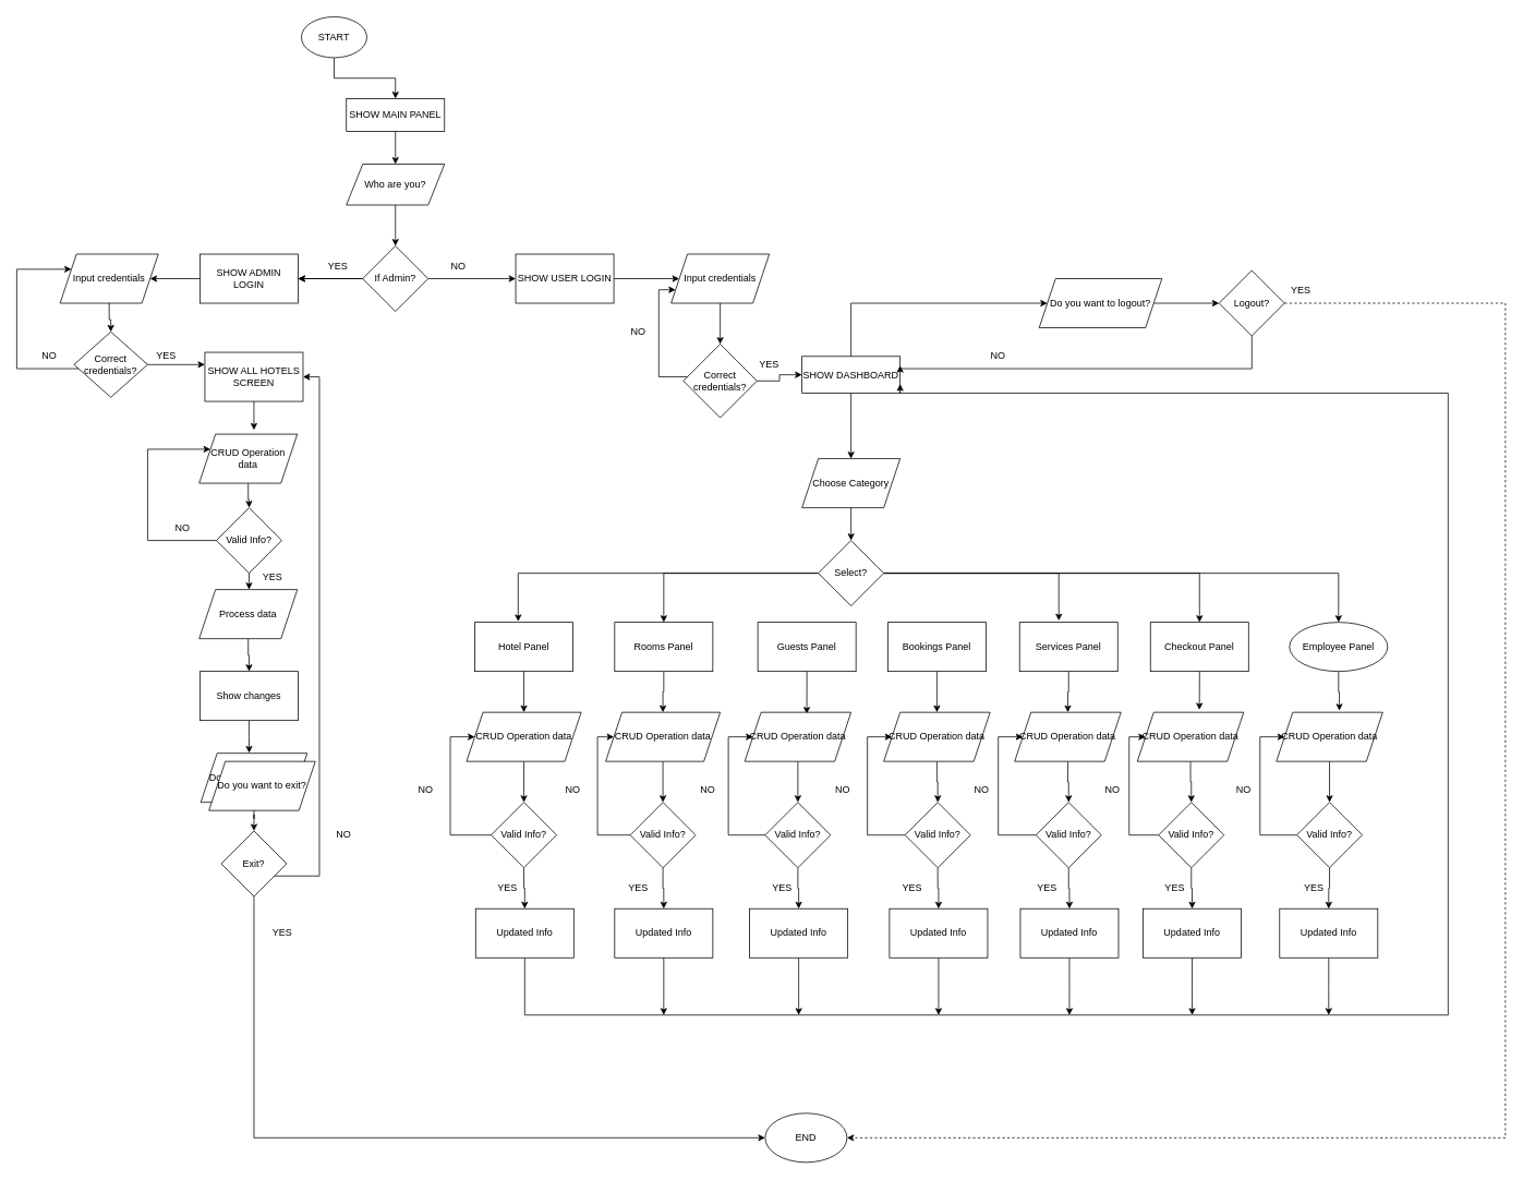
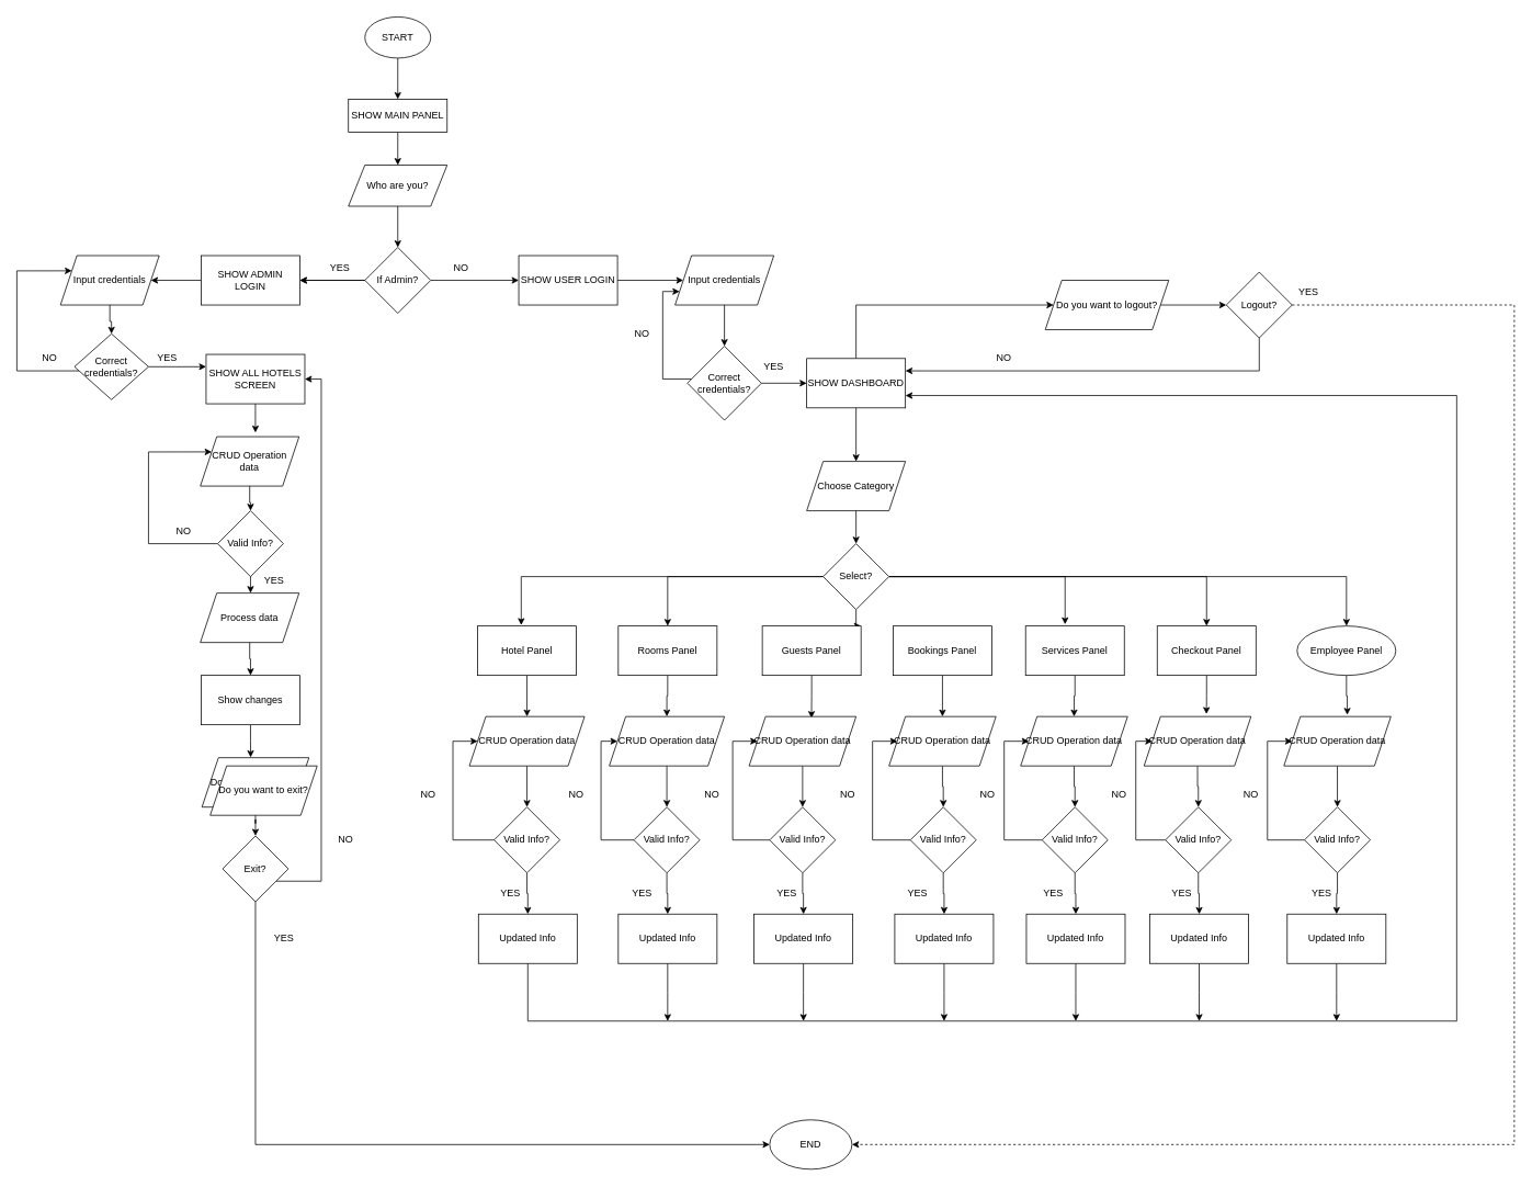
- <mxCell id="3" value="START" style="ellipse;whiteSpace=wrap;html=1;" vertex="1" parent="1"><mxGeometry x="368" y="20" width="80" height="50" as="geometry" /></mxCell>
+ <mxCell id="3" value="START" style="ellipse;whiteSpace=wrap;html=1;" vertex="1" parent="1"><mxGeometry x="443" y="20" width="80" height="50" as="geometry" /></mxCell>
- <mxCell id="37" value="SHOW DASHBOARD" style="rounded=0;whiteSpace=wrap;html=1;" vertex="1" parent="1"><mxGeometry x="980" y="435" width="120" height="45" as="geometry" /></mxCell>
+ <mxCell id="37" value="SHOW DASHBOARD" style="rounded=0;whiteSpace=wrap;html=1;" vertex="1" parent="1"><mxGeometry x="980" y="435" width="120" height="60" as="geometry" /></mxCell>
+ <mxCell id="42" style="edgeStyle=orthogonalEdgeStyle;rounded=0;orthogonalLoop=1;jettySize=auto;html=1;entryX=1;entryY=0;entryDx=0;entryDy=0;" edge="1" parent="1" source="46" target="52"><mxGeometry relative="1" as="geometry" /></mxCell>
